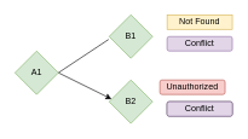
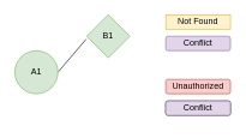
- <mxCell id="6" value="B1" style="rhombus;whiteSpace=wrap;html=1;fillColor=#d5e8d4;strokeColor=#82b366;" parent="1" vertex="1"><mxGeometry x="150" y="20" width="60" height="60" as="geometry" /></mxCell>
+ <mxCell id="6" value="B1" style="rhombus;whiteSpace=wrap;html=1;fillColor=#d5e8d4;strokeColor=#82b366;" parent="1" vertex="1"><mxGeometry x="120" y="20" width="60" height="60" as="geometry" /></mxCell>
- <mxCell id="5" value="A1" style="rhombus;whiteSpace=wrap;html=1;fillColor=#d5e8d4;strokeColor=#82b366;" parent="1" vertex="1"><mxGeometry x="20" y="70" width="60" height="60" as="geometry" /></mxCell>
+ <mxCell id="5" value="A1" style="ellipse;whiteSpace=wrap;html=1;fillColor=#d5e8d4;strokeColor=#82b366;" parent="1" vertex="1"><mxGeometry x="20" y="70" width="60" height="60" as="geometry" /></mxCell>
- <mxCell id="10" value="Unauthorized" style="rounded=1;whiteSpace=wrap;html=1;fillColor=#f8cecc;strokeColor=#b85450;" parent="1" vertex="1"><mxGeometry x="220" y="110" width="90" height="20" as="geometry" /></mxCell>
+ <mxCell id="10" value="Unauthorized" style="rounded=1;whiteSpace=wrap;html=1;fillColor=#f8cecc;strokeColor=#b85450;" parent="1" vertex="1"><mxGeometry x="230" y="110" width="90" height="20" as="geometry" /></mxCell>
- <mxCell id="3" style="rounded=0;orthogonalLoop=1;jettySize=auto;html=1;exitX=1;exitY=0.5;exitDx=0;exitDy=0;entryX=0.055;entryY=0.438;entryDx=0;entryDy=0;entryPerimeter=0;" parent="1" source="5" target="7" edge="1"><mxGeometry relative="1" as="geometry" /></mxCell>
- <mxCell id="7" value="B2" style="rhombus;whiteSpace=wrap;html=1;fillColor=#d5e8d4;strokeColor=#82b366;" parent="1" vertex="1"><mxGeometry x="150" y="110" width="60" height="60" as="geometry" /></mxCell>
